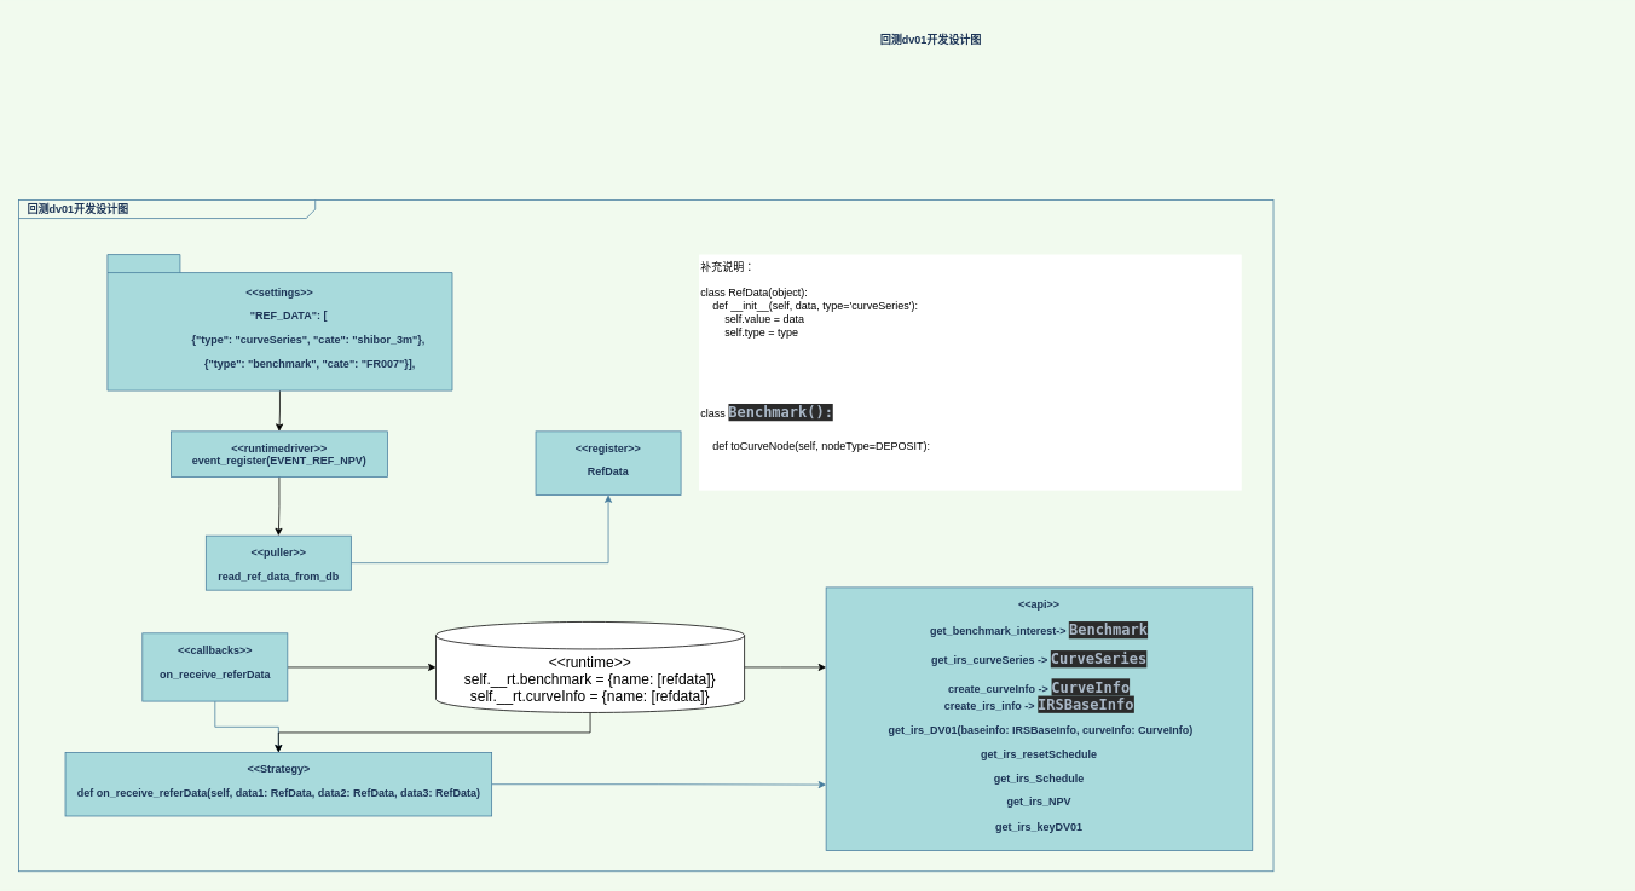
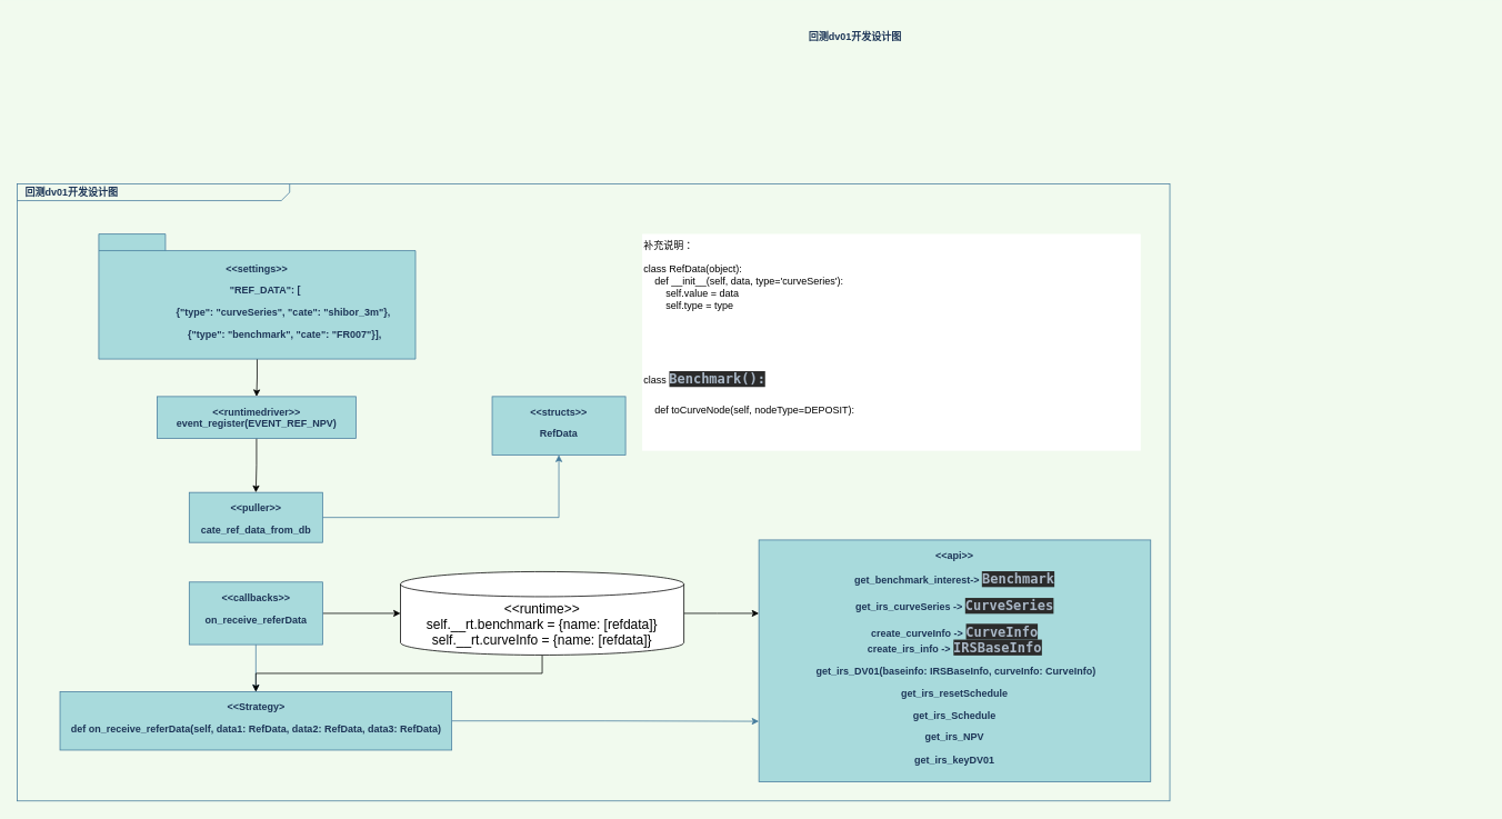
- <mxCell id="13" value="&lt;p&gt;&amp;lt;&amp;lt;register&amp;gt;&amp;gt;&lt;/p&gt;&lt;p&gt;RefData&lt;br&gt;&lt;/p&gt;" style="shape=rect;html=1;overflow=fill;whiteSpace=wrap;align=center;fontStyle=1;fillColor=#A8DADC;strokeColor=#457B9D;fontColor=#1D3557;" parent="1" vertex="1"><mxGeometry x="590" y="475" width="160" height="70" as="geometry" /></mxCell>
+ <mxCell id="13" value="&lt;p&gt;&amp;lt;&amp;lt;structs&amp;gt;&amp;gt;&lt;/p&gt;&lt;p&gt;RefData&lt;br&gt;&lt;/p&gt;" style="shape=rect;html=1;overflow=fill;whiteSpace=wrap;align=center;fontStyle=1;fillColor=#A8DADC;strokeColor=#457B9D;fontColor=#1D3557;" parent="1" vertex="1"><mxGeometry x="590" y="475" width="160" height="70" as="geometry" /></mxCell>
- <mxCell id="6" value="&lt;p&gt;&amp;lt;&amp;lt;puller&amp;gt;&amp;gt;&lt;/p&gt;&lt;p&gt;read_ref_data_from_db&lt;br&gt;&lt;/p&gt;" style="shape=rect;html=1;overflow=fill;whiteSpace=wrap;align=center;fontStyle=1;fillColor=#A8DADC;strokeColor=#457B9D;fontColor=#1D3557;" parent="1" vertex="1"><mxGeometry x="226.5" y="590" width="160" height="60" as="geometry" /></mxCell>
+ <mxCell id="6" value="&lt;p&gt;&amp;lt;&amp;lt;puller&amp;gt;&amp;gt;&lt;/p&gt;&lt;p&gt;cate_ref_data_from_db&lt;br&gt;&lt;/p&gt;" style="shape=rect;html=1;overflow=fill;whiteSpace=wrap;align=center;fontStyle=1;fillColor=#A8DADC;strokeColor=#457B9D;fontColor=#1D3557;" parent="1" vertex="1"><mxGeometry x="226.5" y="590" width="160" height="60" as="geometry" /></mxCell>
- <mxCell id="12" value="&lt;p&gt;&amp;lt;&amp;lt;callbacks&amp;gt;&amp;gt;&lt;/p&gt;&lt;p&gt;on_receive_referData&lt;br&gt;&lt;/p&gt;" style="shape=rect;html=1;overflow=fill;whiteSpace=wrap;align=center;fontStyle=1;fillColor=#A8DADC;strokeColor=#457B9D;fontColor=#1D3557;" parent="1" vertex="1"><mxGeometry x="156.5" y="697.5" width="160" height="75" as="geometry" /></mxCell>
+ <mxCell id="12" value="&lt;p&gt;&amp;lt;&amp;lt;callbacks&amp;gt;&amp;gt;&lt;/p&gt;&lt;p&gt;on_receive_referData&lt;br&gt;&lt;/p&gt;" style="shape=rect;html=1;overflow=fill;whiteSpace=wrap;align=center;fontStyle=1;fillColor=#A8DADC;strokeColor=#457B9D;fontColor=#1D3557;" parent="1" vertex="1"><mxGeometry x="226.5" y="697.5" width="160" height="75" as="geometry" /></mxCell>
